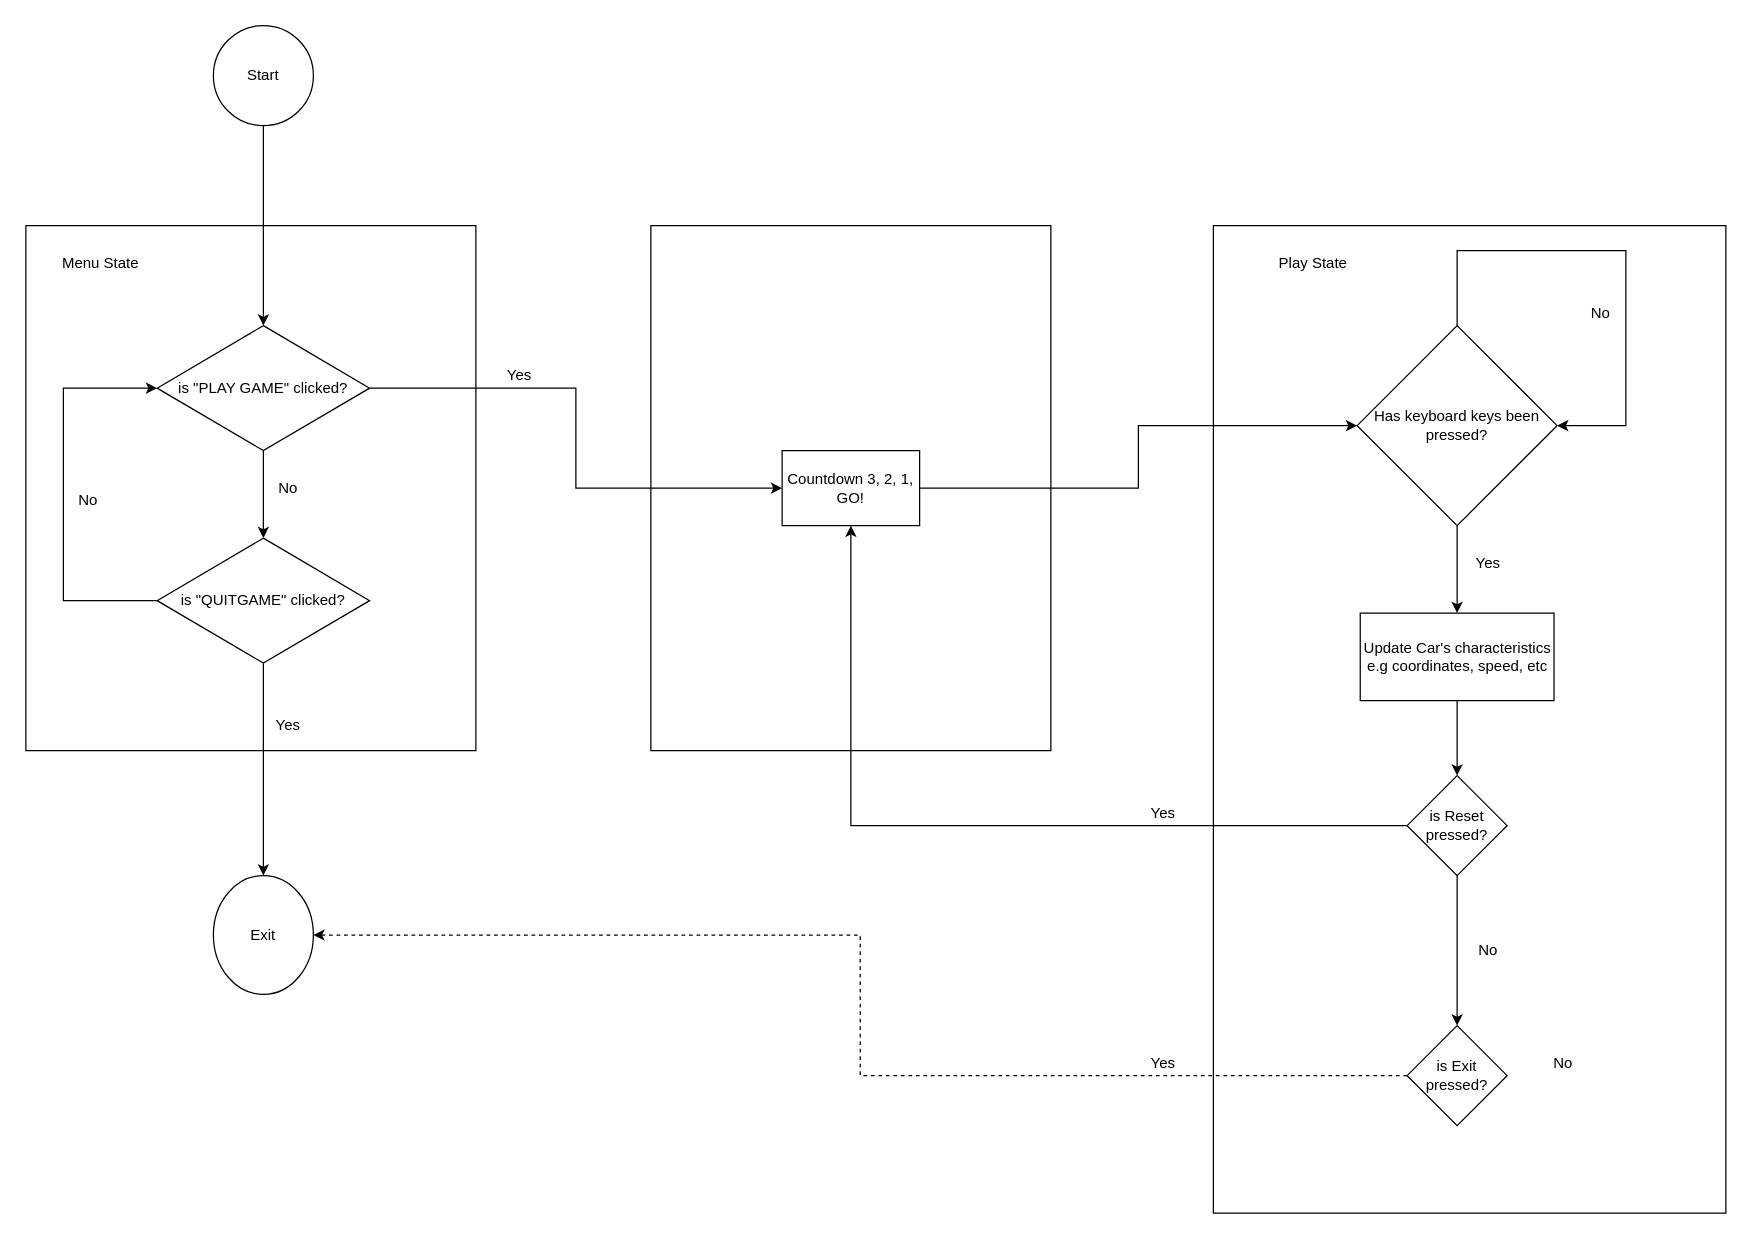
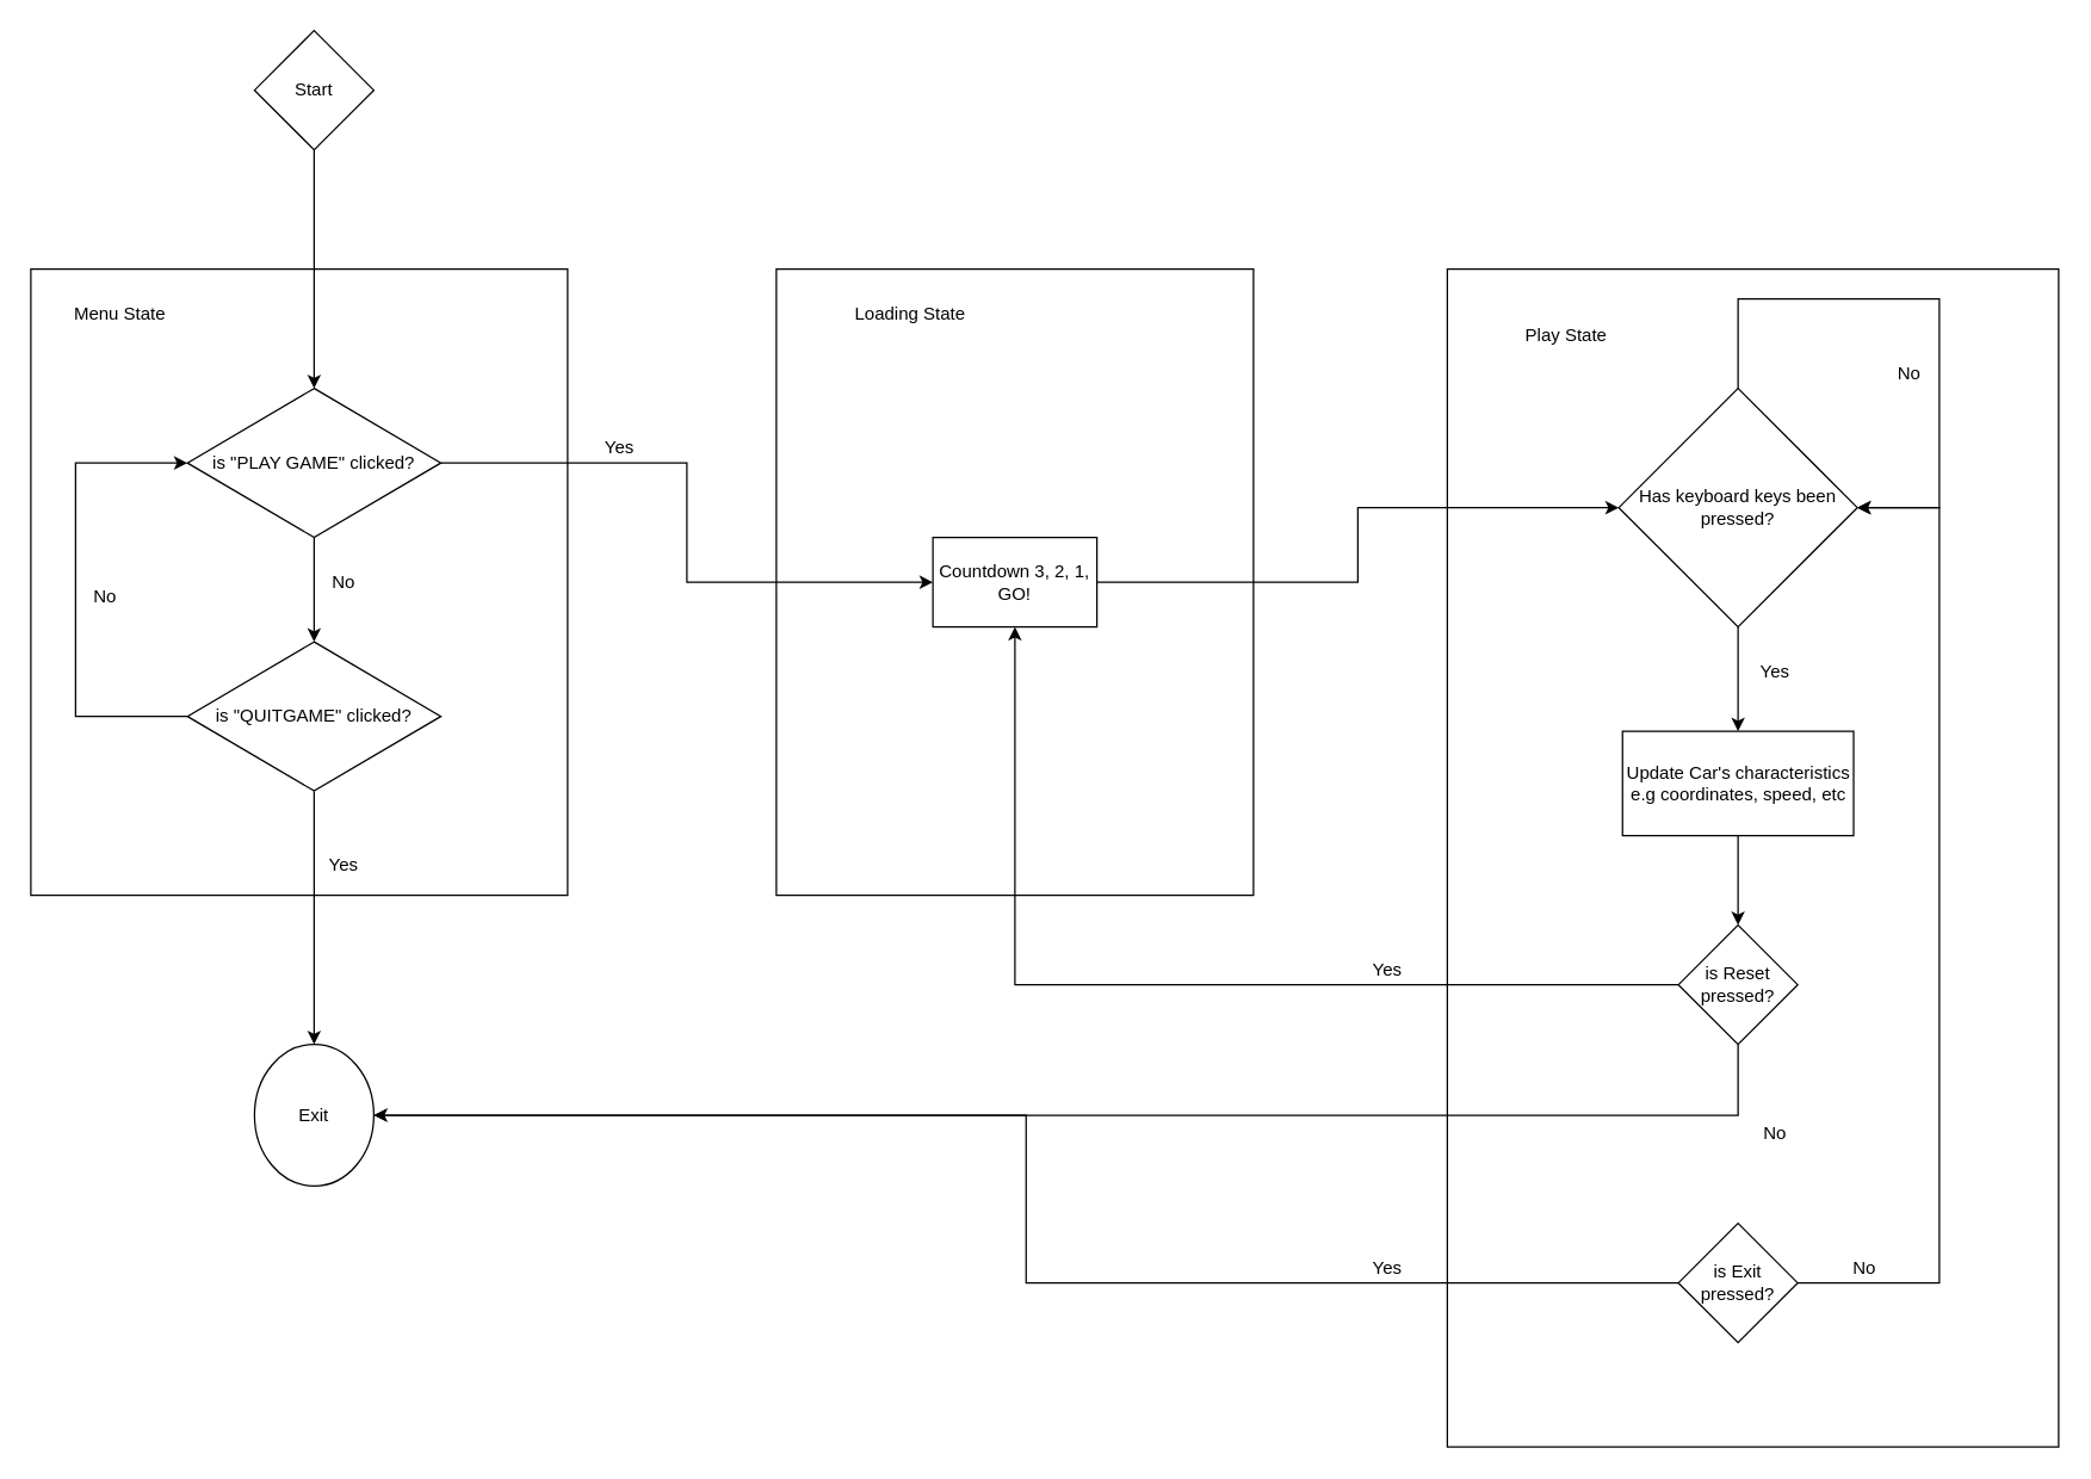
- <mxCell id="7" value="Start" style="ellipse;whiteSpace=wrap;html=1;aspect=fixed;" parent="1" vertex="1"><mxGeometry x="170" y="20" width="80" height="80" as="geometry" /></mxCell>
+ <mxCell id="7" value="Start" style="rhombus;whiteSpace=wrap;html=1;aspect=fixed;" parent="1" vertex="1"><mxGeometry x="170" y="20" width="80" height="80" as="geometry" /></mxCell>
+ <mxCell id="18" value="Loading State" style="text;html=1;strokeColor=none;fillColor=none;align=center;verticalAlign=middle;whiteSpace=wrap;rounded=0;" parent="1" vertex="1"><mxGeometry x="570" y="200" width="80" height="20" as="geometry" /></mxCell>
- <mxCell id="21" value="Play State" style="text;html=1;strokeColor=none;fillColor=none;align=center;verticalAlign=middle;whiteSpace=wrap;rounded=0;" parent="1" vertex="1"><mxGeometry x="1010" y="200" width="80" height="20" as="geometry" /></mxCell>
+ <mxCell id="21" value="Play State" style="text;html=1;strokeColor=none;fillColor=none;align=center;verticalAlign=middle;whiteSpace=wrap;rounded=0;" parent="1" vertex="1"><mxGeometry x="1010" y="215" width="80" height="20" as="geometry" /></mxCell>
+ <mxCell id="33" style="edgeStyle=orthogonalEdgeStyle;rounded=0;orthogonalLoop=1;jettySize=auto;html=1;exitX=1;exitY=0.5;exitDx=0;exitDy=0;entryX=1;entryY=0.5;entryDx=0;entryDy=0;" parent="1" source="34" target="23" edge="1"><mxGeometry relative="1" as="geometry"><Array as="points"><mxPoint x="1300" y="860" /><mxPoint x="1300" y="340" /></Array></mxGeometry></mxCell>
- <mxCell id="30" style="edgeStyle=orthogonalEdgeStyle;rounded=0;orthogonalLoop=1;jettySize=auto;html=1;exitX=0.5;exitY=1;exitDx=0;exitDy=0;entryX=0.5;entryY=0;entryDx=0;entryDy=0;" parent="1" source="31" target="34" edge="1"><mxGeometry relative="1" as="geometry" /></mxCell>
+ <mxCell id="30" style="edgeStyle=orthogonalEdgeStyle;rounded=0;orthogonalLoop=1;jettySize=auto;html=1;exitX=0.5;exitY=1;exitDx=0;exitDy=0;" parent="1" source="31" target="14" edge="1"><mxGeometry relative="1" as="geometry" /></mxCell>
- <mxCell id="32" style="edgeStyle=orthogonalEdgeStyle;rounded=0;orthogonalLoop=1;jettySize=auto;html=1;entryX=1;entryY=0.5;entryDx=0;entryDy=0;dashed=1;" parent="1" source="34" target="14" edge="1"><mxGeometry relative="1" as="geometry" /></mxCell>
+ <mxCell id="32" style="edgeStyle=orthogonalEdgeStyle;rounded=0;orthogonalLoop=1;jettySize=auto;html=1;entryX=1;entryY=0.5;entryDx=0;entryDy=0;" parent="1" source="34" target="14" edge="1"><mxGeometry relative="1" as="geometry" /></mxCell>
